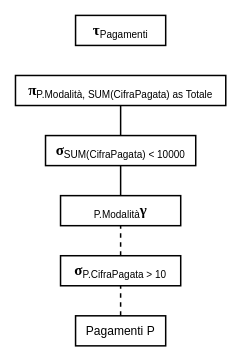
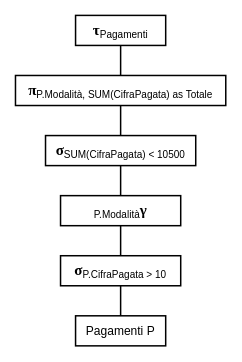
+ <mxCell id="12" value="" style="endArrow=none;html=1;strokeWidth=2;entryX=0.5;entryY=1;entryDx=0;entryDy=0;exitX=0.5;exitY=0;exitDx=0;exitDy=0;" edge="1" parent="1" source="9" target="11"><mxGeometry width="50" height="50" relative="1" as="geometry"><mxPoint x="170" y="190" as="sourcePoint" /><mxPoint x="170" y="150" as="targetPoint" /></mxGeometry></mxCell>
- <mxCell id="7" value="&lt;font&gt;&lt;font face=&quot;Times New Roman&quot; size=&quot;1&quot;&gt;&lt;b style=&quot;font-size: 20px&quot;&gt;σ&lt;/b&gt;&lt;/font&gt;&lt;span style=&quot;font-size: 16px&quot;&gt;&lt;sub&gt;SUM(CifraPagata) &amp;lt; 10000&lt;/sub&gt;&lt;/span&gt;&lt;/font&gt;" style="text;html=1;fillColor=none;align=center;verticalAlign=middle;whiteSpace=wrap;rounded=0;strokeColor=#000000;strokeWidth=2;" vertex="1" parent="1"><mxGeometry x="60" y="180" width="200" height="40" as="geometry" /></mxCell>
+ <mxCell id="7" value="&lt;font&gt;&lt;font face=&quot;Times New Roman&quot; size=&quot;1&quot;&gt;&lt;b style=&quot;font-size: 20px&quot;&gt;σ&lt;/b&gt;&lt;/font&gt;&lt;span style=&quot;font-size: 16px&quot;&gt;&lt;sub&gt;SUM(CifraPagata) &amp;lt; 10500&lt;/sub&gt;&lt;/span&gt;&lt;/font&gt;" style="text;html=1;fillColor=none;align=center;verticalAlign=middle;whiteSpace=wrap;rounded=0;strokeColor=#000000;strokeWidth=2;" vertex="1" parent="1"><mxGeometry x="60" y="180" width="200" height="40" as="geometry" /></mxCell>
- <mxCell id="6" value="" style="endArrow=none;html=1;strokeWidth=2;entryX=0.5;entryY=1;entryDx=0;entryDy=0;exitX=0.5;exitY=0;exitDx=0;exitDy=0;dashed=1;" edge="1" parent="1" source="3" target="5"><mxGeometry width="50" height="50" relative="1" as="geometry"><mxPoint x="170" y="430" as="sourcePoint" /><mxPoint x="170" y="404" as="targetPoint" /></mxGeometry></mxCell>
+ <mxCell id="6" value="" style="endArrow=none;html=1;strokeWidth=2;entryX=0.5;entryY=1;entryDx=0;entryDy=0;exitX=0.5;exitY=0;exitDx=0;exitDy=0;" edge="1" parent="1" source="3" target="5"><mxGeometry width="50" height="50" relative="1" as="geometry"><mxPoint x="170" y="430" as="sourcePoint" /><mxPoint x="170" y="404" as="targetPoint" /></mxGeometry></mxCell>
- <mxCell id="4" value="" style="endArrow=none;html=1;strokeWidth=2;entryX=0.5;entryY=1;entryDx=0;entryDy=0;dashed=1;" edge="1" parent="1" source="2" target="3"><mxGeometry width="50" height="50" relative="1" as="geometry"><mxPoint x="170" y="260" as="sourcePoint" /><mxPoint x="240" y="150" as="targetPoint" /></mxGeometry></mxCell>
+ <mxCell id="4" value="" style="endArrow=none;html=1;strokeWidth=2;entryX=0.5;entryY=1;entryDx=0;entryDy=0;" edge="1" parent="1" source="2" target="3"><mxGeometry width="50" height="50" relative="1" as="geometry"><mxPoint x="170" y="260" as="sourcePoint" /><mxPoint x="240" y="150" as="targetPoint" /></mxGeometry></mxCell>
